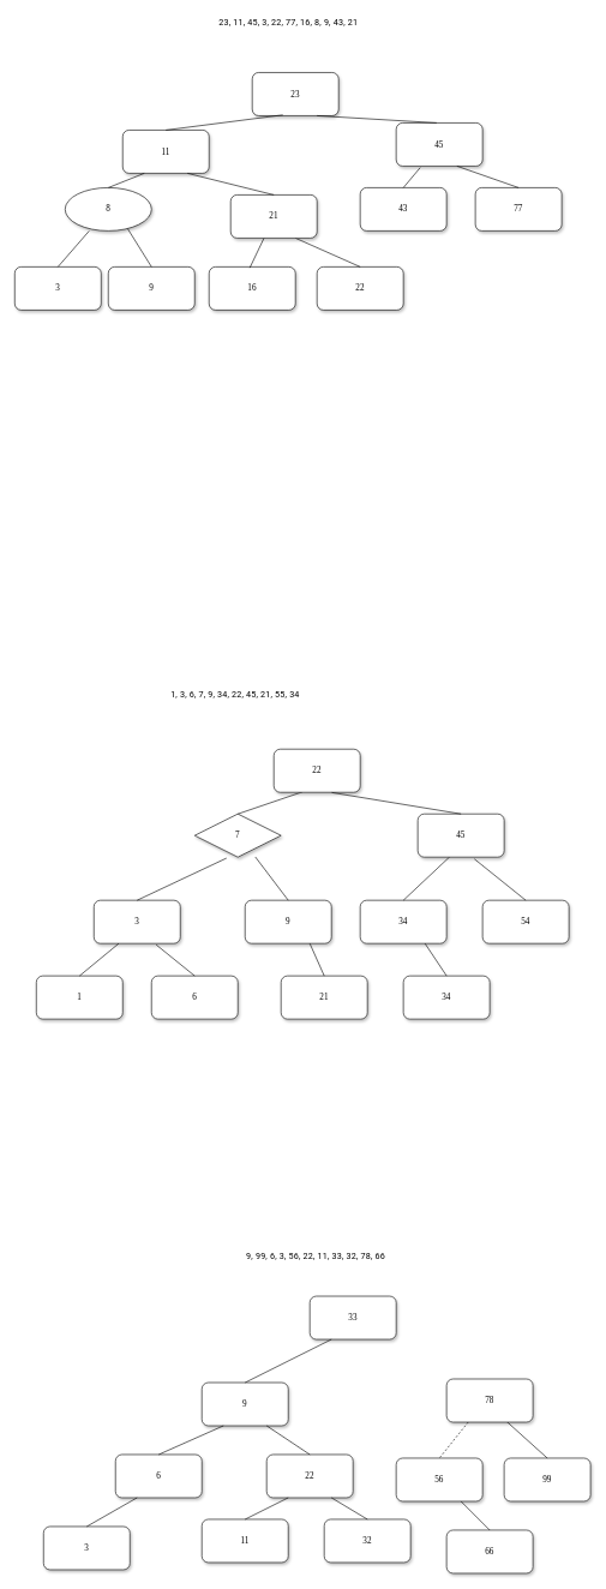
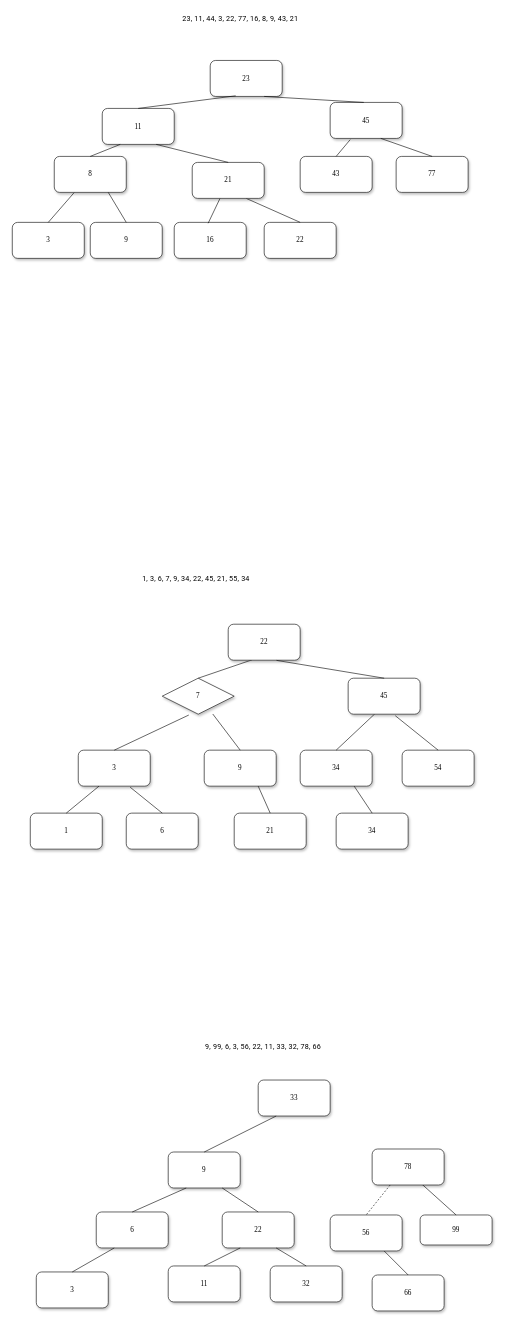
- <mxCell id="2" value="&lt;span style=&quot;font-family: &amp;#34;roboto&amp;#34; , &amp;#34;arial&amp;#34; , sans-serif ; letter-spacing: 0.3px&quot;&gt;23, 11, 45, 3, 22, 77, 16, 8, 9, 43, 21&lt;/span&gt;" style="text;html=1;align=center;verticalAlign=middle;resizable=0;points=[];autosize=1;" vertex="1" parent="1"><mxGeometry x="290" y="20" width="220" height="20" as="geometry" /></mxCell>
+ <mxCell id="2" value="&lt;span style=&quot;font-family: &amp;#34;roboto&amp;#34; , &amp;#34;arial&amp;#34; , sans-serif ; letter-spacing: 0.3px&quot;&gt;23, 11, 44, 3, 22, 77, 16, 8, 9, 43, 21&lt;/span&gt;" style="text;html=1;align=center;verticalAlign=middle;resizable=0;points=[];autosize=1;" vertex="1" parent="1"><mxGeometry x="290" y="20" width="220" height="20" as="geometry" /></mxCell>
- <mxCell id="18" value="8" style="ellipse;whiteSpace=wrap;html=1;shadow=1;labelBackgroundColor=none;strokeWidth=1;fontFamily=Verdana;fontSize=12;align=center;" vertex="1" parent="1"><mxGeometry x="90" y="260" width="120" height="60" as="geometry" /></mxCell>
+ <mxCell id="18" value="8" style="whiteSpace=wrap;html=1;rounded=1;shadow=1;labelBackgroundColor=none;strokeWidth=1;fontFamily=Verdana;fontSize=12;align=center;" vertex="1" parent="1"><mxGeometry x="90" y="260" width="120" height="60" as="geometry" /></mxCell>
- <mxCell id="48" value="99" style="whiteSpace=wrap;html=1;rounded=1;shadow=1;labelBackgroundColor=none;strokeWidth=1;fontFamily=Verdana;fontSize=12;align=center;" vertex="1" parent="1"><mxGeometry x="700" y="2025" width="120" height="60" as="geometry" /></mxCell>
+ <mxCell id="48" value="99" style="whiteSpace=wrap;html=1;rounded=1;shadow=1;labelBackgroundColor=none;strokeWidth=1;fontFamily=Verdana;fontSize=12;align=center;" vertex="1" parent="1"><mxGeometry x="700" y="2025" width="120" height="50" as="geometry" /></mxCell>
